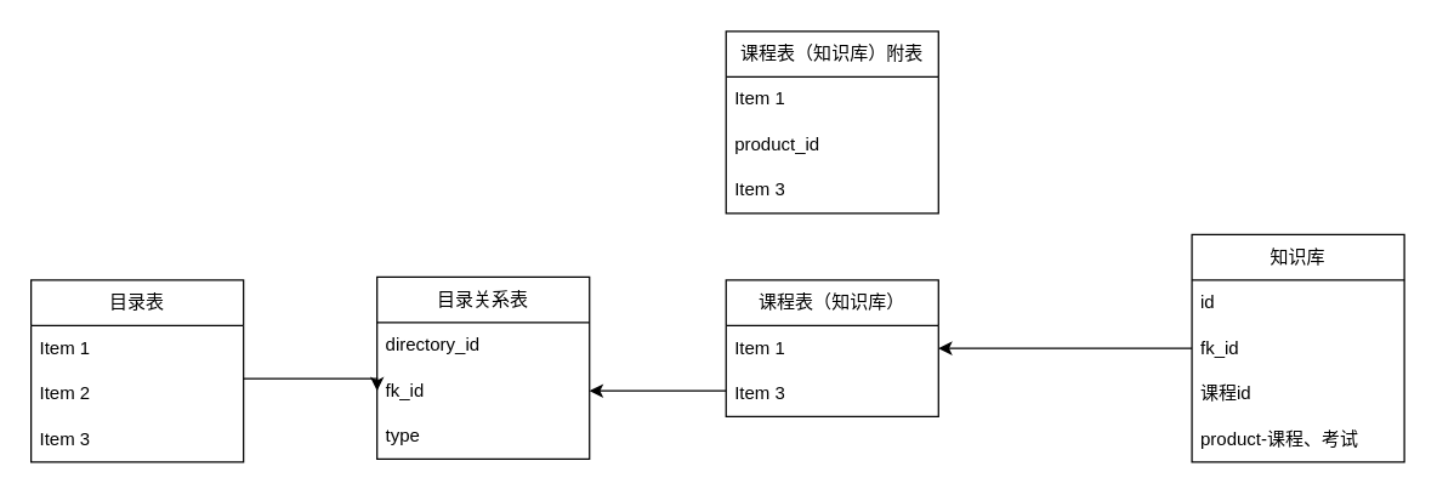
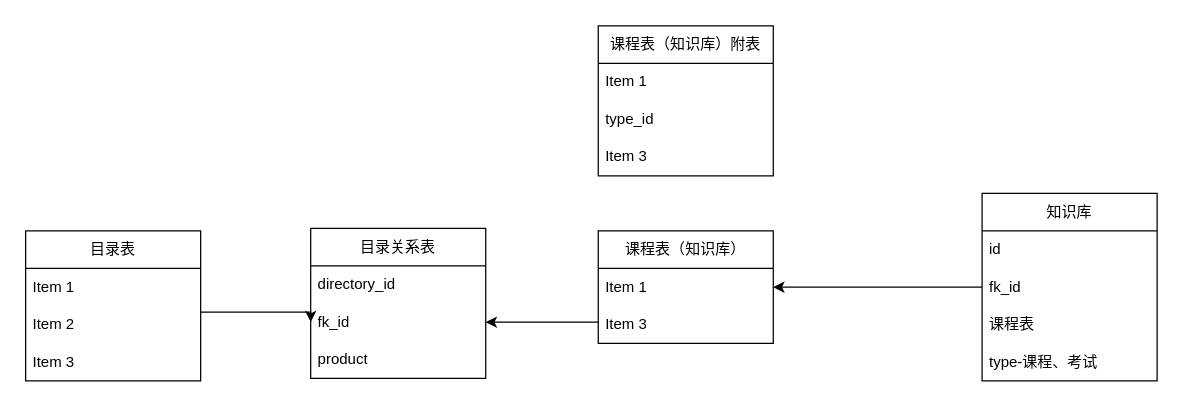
- <mxCell id="18" value="product_id" style="text;strokeColor=none;fillColor=none;align=left;verticalAlign=middle;spacingLeft=4;spacingRight=4;overflow=hidden;points=[[0,0.5],[1,0.5]];portConstraint=eastwest;rotatable=0;whiteSpace=wrap;html=1;" parent="16" vertex="1"><mxGeometry y="60" width="140" height="30" as="geometry" /></mxCell>
+ <mxCell id="18" value="type_id" style="text;strokeColor=none;fillColor=none;align=left;verticalAlign=middle;spacingLeft=4;spacingRight=4;overflow=hidden;points=[[0,0.5],[1,0.5]];portConstraint=eastwest;rotatable=0;whiteSpace=wrap;html=1;" parent="16" vertex="1"><mxGeometry y="60" width="140" height="30" as="geometry" /></mxCell>
- <mxCell id="10" value="课程id" style="text;strokeColor=none;fillColor=none;align=left;verticalAlign=middle;spacingLeft=4;spacingRight=4;overflow=hidden;points=[[0,0.5],[1,0.5]];portConstraint=eastwest;rotatable=0;whiteSpace=wrap;html=1;" parent="7" vertex="1"><mxGeometry y="90" width="140" height="30" as="geometry" /></mxCell>
+ <mxCell id="10" value="课程表" style="text;strokeColor=none;fillColor=none;align=left;verticalAlign=middle;spacingLeft=4;spacingRight=4;overflow=hidden;points=[[0,0.5],[1,0.5]];portConstraint=eastwest;rotatable=0;whiteSpace=wrap;html=1;" parent="7" vertex="1"><mxGeometry y="90" width="140" height="30" as="geometry" /></mxCell>
- <mxCell id="15" value="type" style="text;strokeColor=none;fillColor=none;align=left;verticalAlign=middle;spacingLeft=4;spacingRight=4;overflow=hidden;points=[[0,0.5],[1,0.5]];portConstraint=eastwest;rotatable=0;whiteSpace=wrap;html=1;" parent="12" vertex="1"><mxGeometry y="90" width="140" height="30" as="geometry" /></mxCell>
+ <mxCell id="15" value="product" style="text;strokeColor=none;fillColor=none;align=left;verticalAlign=middle;spacingLeft=4;spacingRight=4;overflow=hidden;points=[[0,0.5],[1,0.5]];portConstraint=eastwest;rotatable=0;whiteSpace=wrap;html=1;" parent="12" vertex="1"><mxGeometry y="90" width="140" height="30" as="geometry" /></mxCell>
- <mxCell id="11" value="product-课程、考试" style="text;strokeColor=none;fillColor=none;align=left;verticalAlign=middle;spacingLeft=4;spacingRight=4;overflow=hidden;points=[[0,0.5],[1,0.5]];portConstraint=eastwest;rotatable=0;whiteSpace=wrap;html=1;" parent="7" vertex="1"><mxGeometry y="120" width="140" height="30" as="geometry" /></mxCell>
+ <mxCell id="11" value="type-课程、考试" style="text;strokeColor=none;fillColor=none;align=left;verticalAlign=middle;spacingLeft=4;spacingRight=4;overflow=hidden;points=[[0,0.5],[1,0.5]];portConstraint=eastwest;rotatable=0;whiteSpace=wrap;html=1;" parent="7" vertex="1"><mxGeometry y="120" width="140" height="30" as="geometry" /></mxCell>
